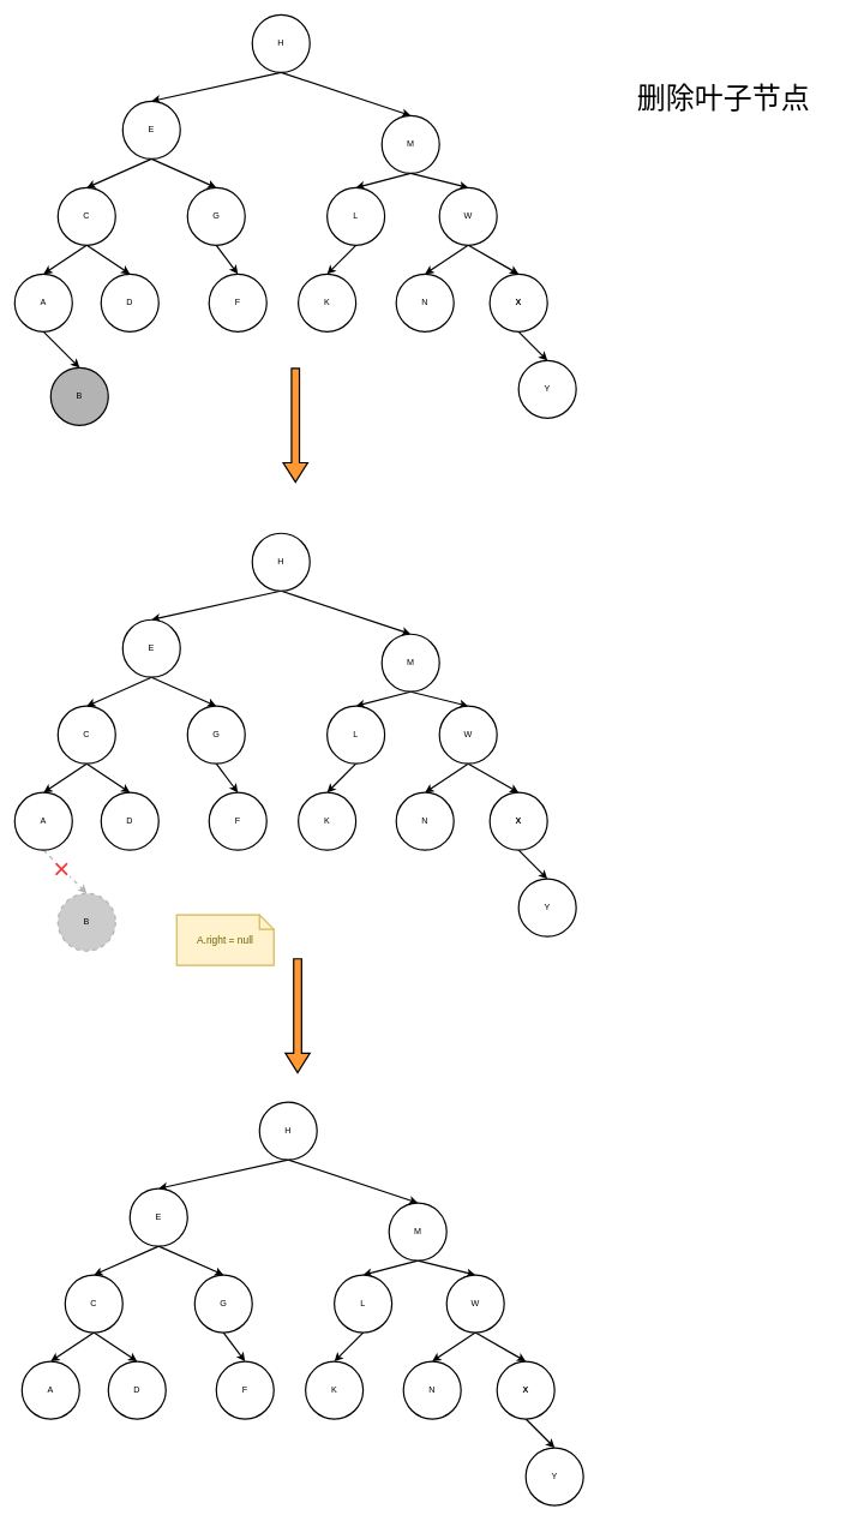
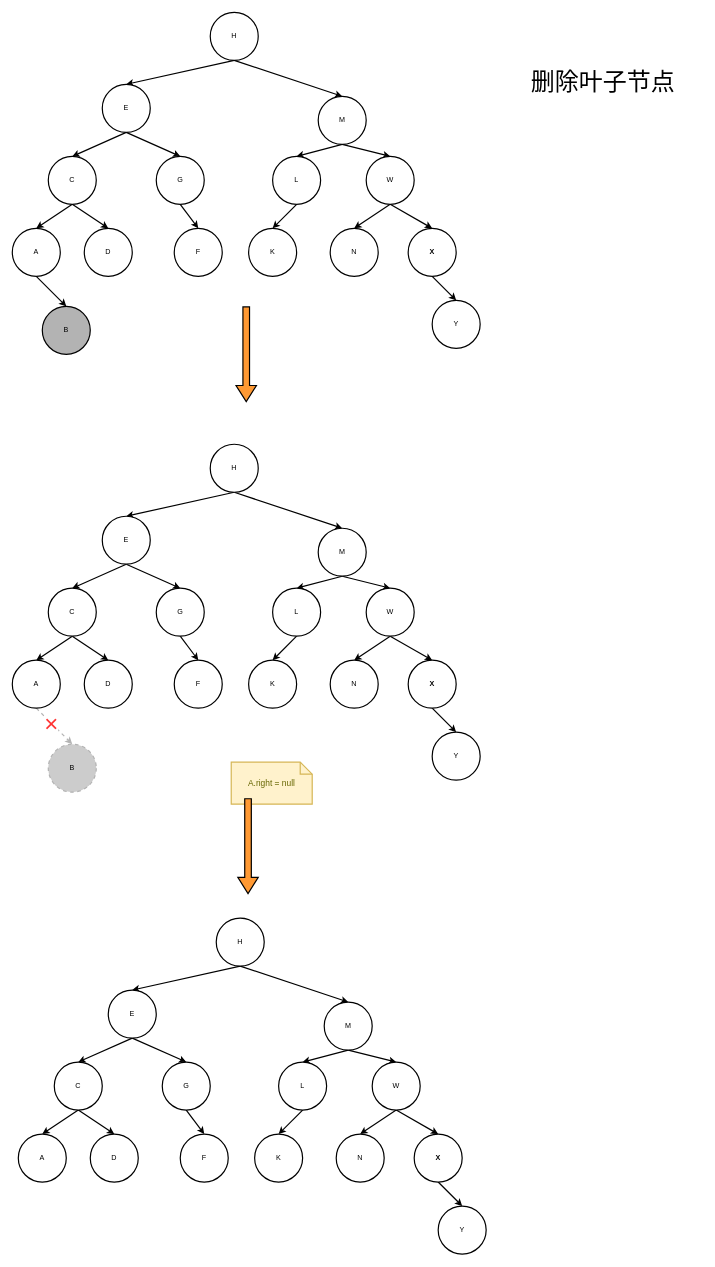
- <mxCell id="62" value="A.right = null" style="shape=note;strokeWidth=2;fontSize=14;size=20;whiteSpace=wrap;html=1;fillColor=#fff2cc;strokeColor=#d6b656;fontColor=#666600;verticalAlign=middle;" parent="1" vertex="1"><mxGeometry x="245" y="1270" width="135" height="70" as="geometry" /></mxCell>
+ <mxCell id="62" value="A.right = null" style="shape=note;strokeWidth=2;fontSize=14;size=20;whiteSpace=wrap;html=1;fillColor=#fff2cc;strokeColor=#d6b656;fontColor=#666600;verticalAlign=middle;" parent="1" vertex="1"><mxGeometry x="385" y="1270" width="135" height="70" as="geometry" /></mxCell>
